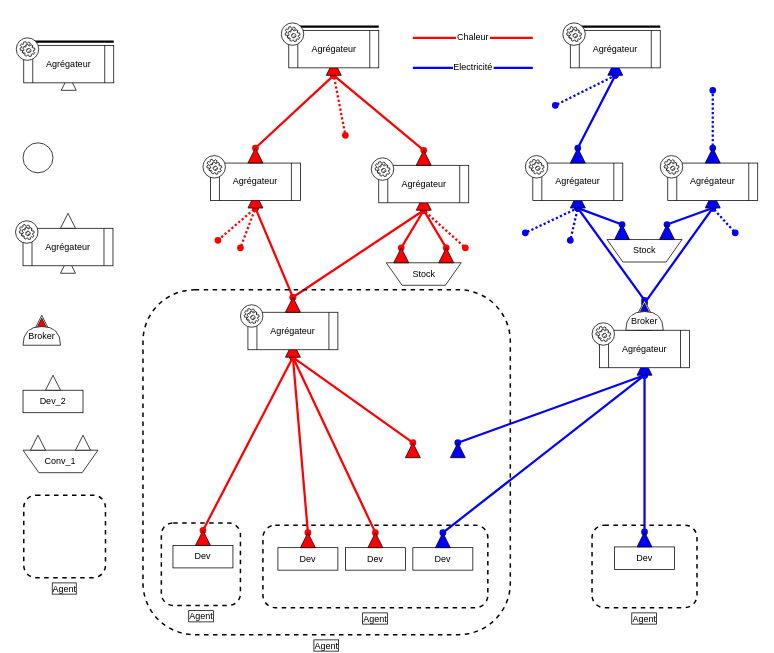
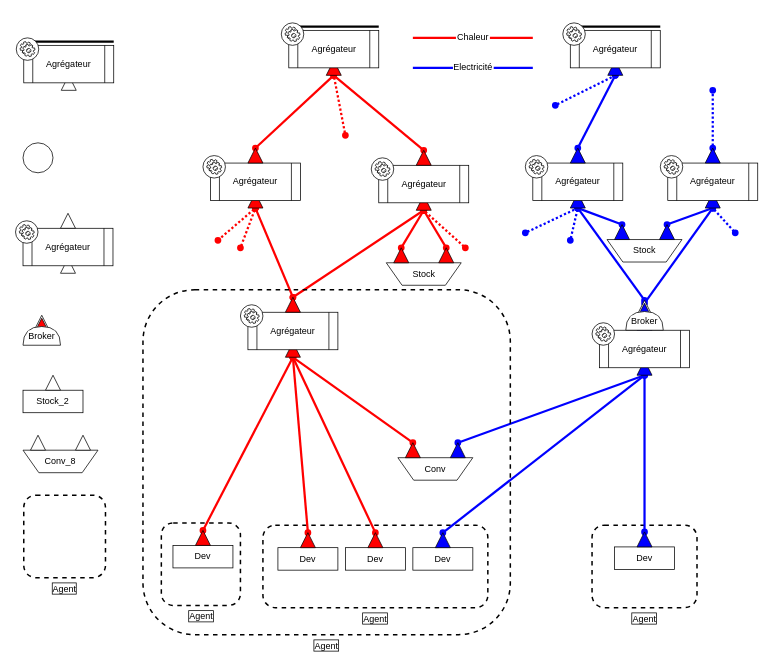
- <mxCell id="5" value="Dev_2" style="rounded=0;whiteSpace=wrap;html=1;" parent="4" vertex="1"><mxGeometry y="20" width="80" height="30" as="geometry" /></mxCell>
+ <mxCell id="5" value="Stock_2" style="rounded=0;whiteSpace=wrap;html=1;" parent="4" vertex="1"><mxGeometry y="20" width="80" height="30" as="geometry" /></mxCell>
- <mxCell id="8" value="Conv_1" style="shape=trapezoid;perimeter=trapezoidPerimeter;whiteSpace=wrap;html=1;size=0.211;flipV=1;" parent="7" vertex="1"><mxGeometry y="20" width="100" height="30" as="geometry" /></mxCell>
+ <mxCell id="8" value="Conv_8" style="shape=trapezoid;perimeter=trapezoidPerimeter;whiteSpace=wrap;html=1;size=0.211;flipV=1;" parent="7" vertex="1"><mxGeometry y="20" width="100" height="30" as="geometry" /></mxCell>
+ <mxCell id="83" value="Conv" style="shape=trapezoid;perimeter=trapezoidPerimeter;whiteSpace=wrap;html=1;size=0.211;flipV=1;" parent="82" vertex="1"><mxGeometry y="20" width="100" height="30" as="geometry" /></mxCell>
